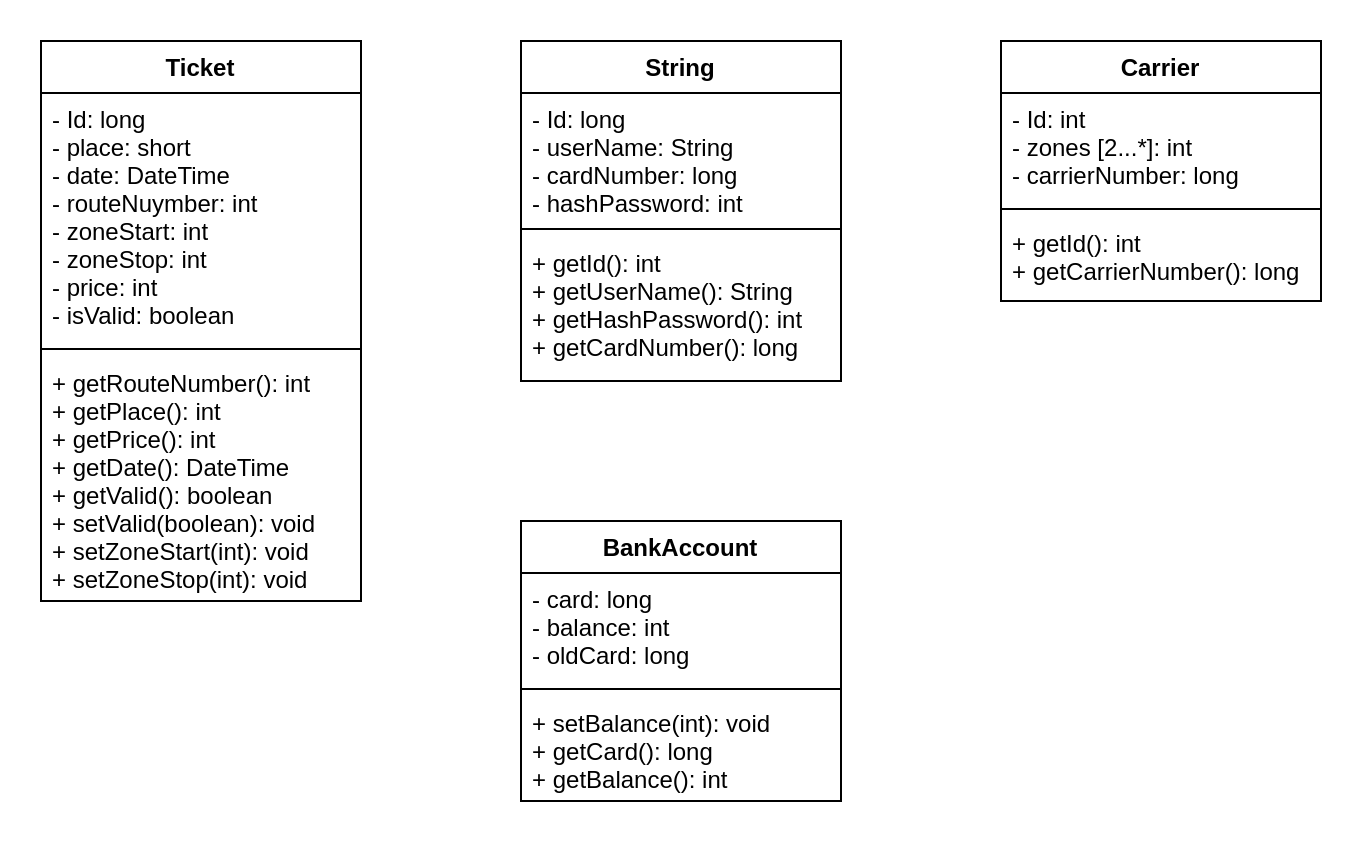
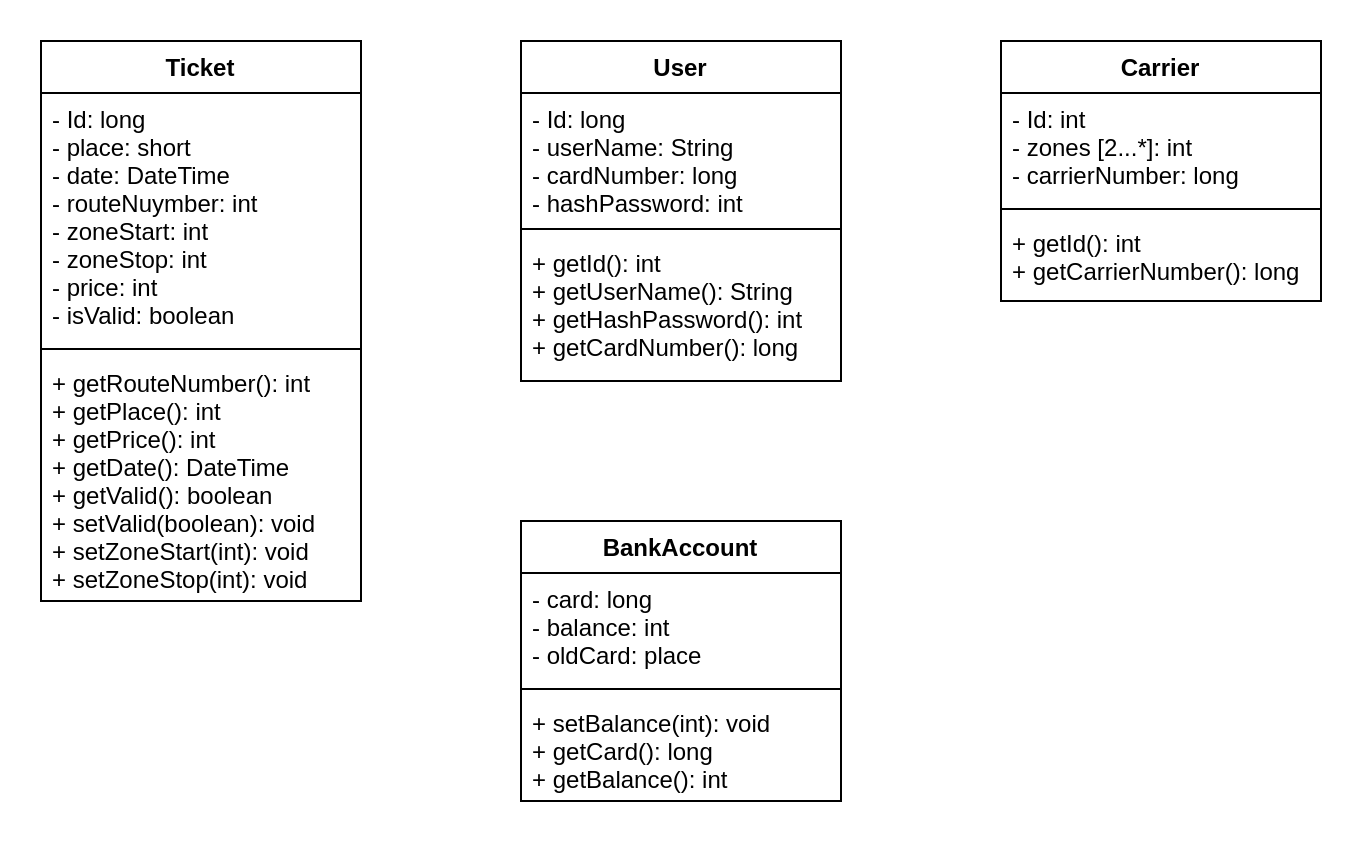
- <mxCell id="6" value="String" style="swimlane;fontStyle=1;align=center;verticalAlign=top;childLayout=stackLayout;horizontal=1;startSize=26;horizontalStack=0;resizeParent=1;resizeParentMax=0;resizeLast=0;collapsible=1;marginBottom=0;" vertex="1" parent="1"><mxGeometry x="260" y="20" width="160" height="170" as="geometry" /></mxCell>
+ <mxCell id="6" value="User" style="swimlane;fontStyle=1;align=center;verticalAlign=top;childLayout=stackLayout;horizontal=1;startSize=26;horizontalStack=0;resizeParent=1;resizeParentMax=0;resizeLast=0;collapsible=1;marginBottom=0;" vertex="1" parent="1"><mxGeometry x="260" y="20" width="160" height="170" as="geometry" /></mxCell>
- <mxCell id="15" value="- card: long&#10;- balance: int&#10;- oldCard: long&#10;" style="text;strokeColor=none;fillColor=none;align=left;verticalAlign=top;spacingLeft=4;spacingRight=4;overflow=hidden;rotatable=0;points=[[0,0.5],[1,0.5]];portConstraint=eastwest;" vertex="1" parent="14"><mxGeometry y="26" width="160" height="54" as="geometry" /></mxCell>
+ <mxCell id="15" value="- card: long&#10;- balance: int&#10;- oldCard: place&#10;" style="text;strokeColor=none;fillColor=none;align=left;verticalAlign=top;spacingLeft=4;spacingRight=4;overflow=hidden;rotatable=0;points=[[0,0.5],[1,0.5]];portConstraint=eastwest;" vertex="1" parent="14"><mxGeometry y="26" width="160" height="54" as="geometry" /></mxCell>
